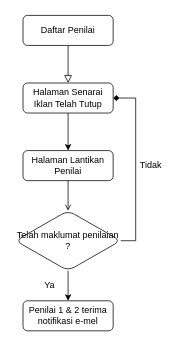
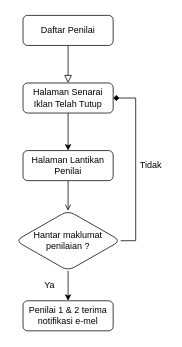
- <mxCell id="9" value="Telah maklumat penilaian ?" style="rhombus;whiteSpace=wrap;html=1;rounded=1;glass=0;strokeWidth=1;shadow=0;align=center;" parent="1" vertex="1"><mxGeometry x="20" y="280" width="140" height="80" as="geometry" /></mxCell>
+ <mxCell id="9" value="Hantar maklumat penilaian ?" style="rhombus;whiteSpace=wrap;html=1;rounded=1;glass=0;strokeWidth=1;shadow=0;align=center;" parent="1" vertex="1"><mxGeometry x="20" y="280" width="140" height="80" as="geometry" /></mxCell>
